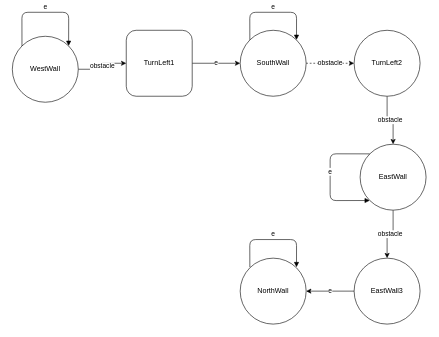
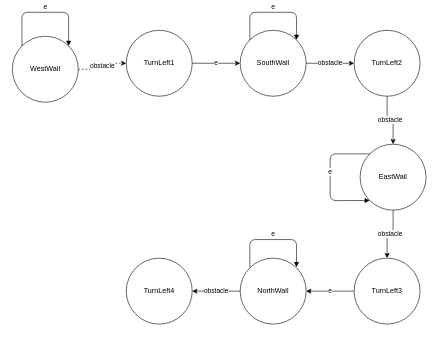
- <mxCell id="5" value="TurnLeft1" style="whiteSpace=wrap;html=1;rounded=1;" vertex="1" parent="1"><mxGeometry x="210" y="50" width="110" height="110" as="geometry" /></mxCell>
+ <mxCell id="5" value="TurnLeft1" style="ellipse;whiteSpace=wrap;html=1;" vertex="1" parent="1"><mxGeometry x="210" y="50" width="110" height="110" as="geometry" /></mxCell>
- <mxCell id="6" value="obstacle" style="edgeStyle=orthogonalEdgeStyle;rounded=0;orthogonalLoop=1;jettySize=auto;html=1;dashed=1;" edge="1" parent="1" source="7" target="9"><mxGeometry relative="1" as="geometry" /></mxCell>
+ <mxCell id="6" value="obstacle" style="edgeStyle=orthogonalEdgeStyle;rounded=0;orthogonalLoop=1;jettySize=auto;html=1;" edge="1" parent="1" source="7" target="9"><mxGeometry relative="1" as="geometry" /></mxCell>
- <mxCell id="2" value="obstacle" style="edgeStyle=orthogonalEdgeStyle;rounded=0;orthogonalLoop=1;jettySize=auto;html=1;" edge="1" parent="1" source="3" target="5"><mxGeometry relative="1" as="geometry" /></mxCell>
+ <mxCell id="2" value="obstacle" style="edgeStyle=orthogonalEdgeStyle;rounded=0;orthogonalLoop=1;jettySize=auto;html=1;dashed=1;" edge="1" parent="1" source="3" target="5"><mxGeometry relative="1" as="geometry" /></mxCell>
+ <mxCell id="16" value="TurnLeft4" style="ellipse;whiteSpace=wrap;html=1;" vertex="1" parent="1"><mxGeometry x="210" y="430" width="110" height="110" as="geometry" /></mxCell>
+ <mxCell id="14" value="obstacle" style="edgeStyle=orthogonalEdgeStyle;rounded=0;orthogonalLoop=1;jettySize=auto;html=1;" edge="1" parent="1" source="15" target="16"><mxGeometry relative="1" as="geometry" /></mxCell>
- <mxCell id="13" value="EastWall3" style="ellipse;whiteSpace=wrap;html=1;" vertex="1" parent="1"><mxGeometry x="590" y="430" width="110" height="110" as="geometry" /></mxCell>
+ <mxCell id="13" value="TurnLeft3" style="ellipse;whiteSpace=wrap;html=1;" vertex="1" parent="1"><mxGeometry x="590" y="430" width="110" height="110" as="geometry" /></mxCell>
